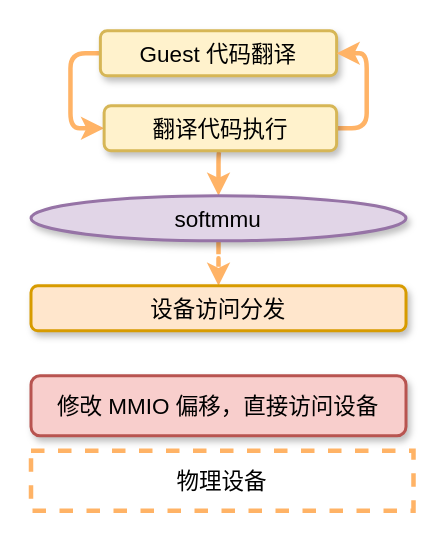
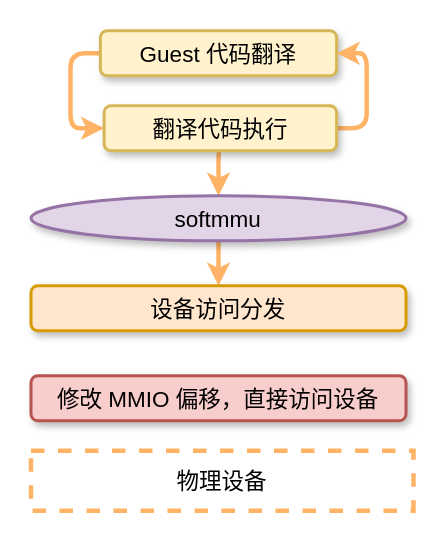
- <mxCell id="7" style="edgeStyle=orthogonalEdgeStyle;rounded=1;orthogonalLoop=1;jettySize=auto;html=1;exitX=0.5;exitY=1;exitDx=0;exitDy=0;fontSize=15;strokeColor=#FFB366;strokeWidth=3;dashed=1;" parent="1" source="8" target="10" edge="1"><mxGeometry relative="1" as="geometry" /></mxCell>
+ <mxCell id="7" style="edgeStyle=orthogonalEdgeStyle;rounded=1;orthogonalLoop=1;jettySize=auto;html=1;exitX=0.5;exitY=1;exitDx=0;exitDy=0;fontSize=15;strokeColor=#FFB366;strokeWidth=3;" parent="1" source="8" target="10" edge="1"><mxGeometry relative="1" as="geometry" /></mxCell>
- <mxCell id="9" value="修改 MMIO 偏移，直接访问设备" style="rounded=1;whiteSpace=wrap;html=1;fillColor=#f8cecc;strokeColor=#b85450;fontSize=15;strokeWidth=2;glass=0;sketch=0;shadow=1;" parent="1" vertex="1"><mxGeometry x="20" y="250" width="250" height="40" as="geometry" /></mxCell>
+ <mxCell id="9" value="修改 MMIO 偏移，直接访问设备" style="rounded=1;whiteSpace=wrap;html=1;fillColor=#f8cecc;strokeColor=#b85450;fontSize=15;strokeWidth=2;glass=0;sketch=0;shadow=1;" parent="1" vertex="1"><mxGeometry x="20" y="250" width="250" height="30" as="geometry" /></mxCell>
